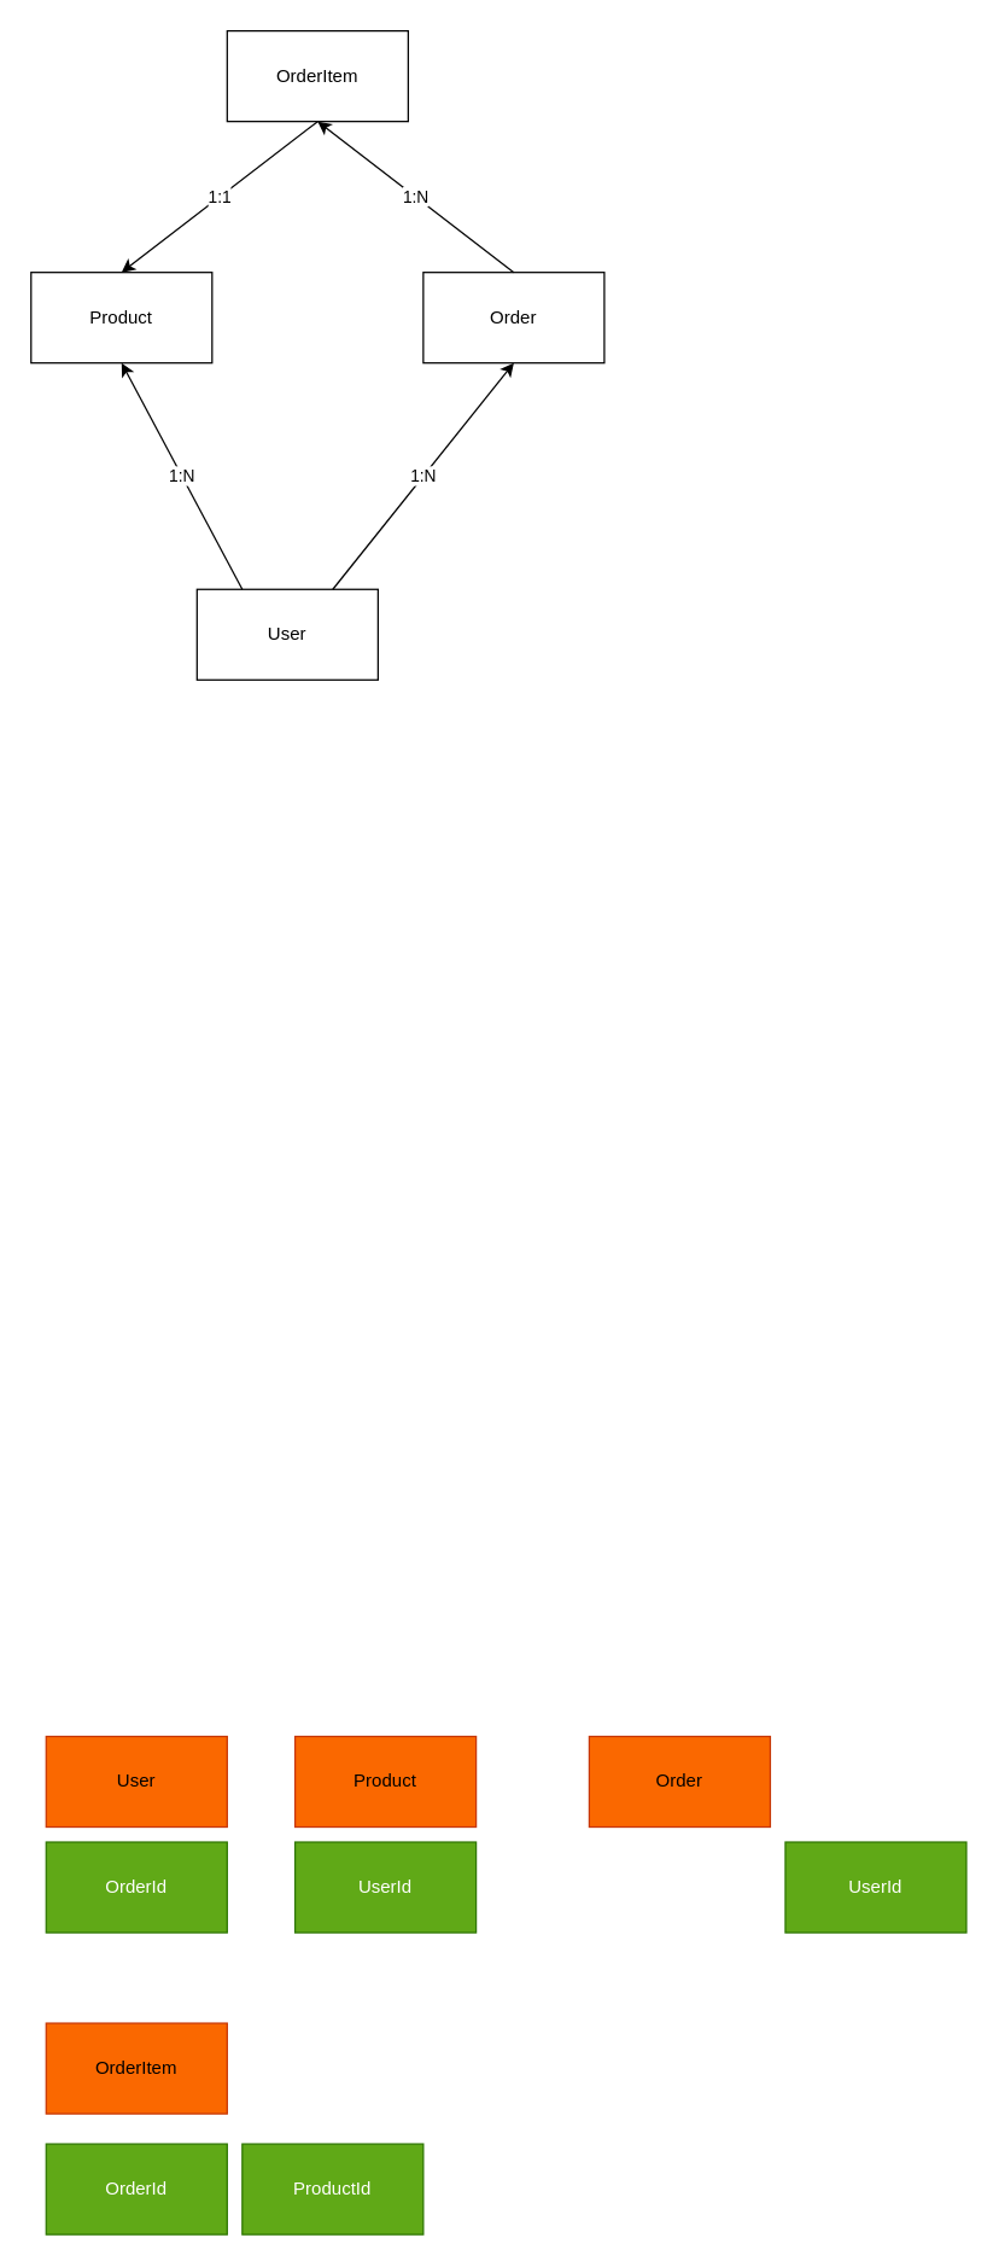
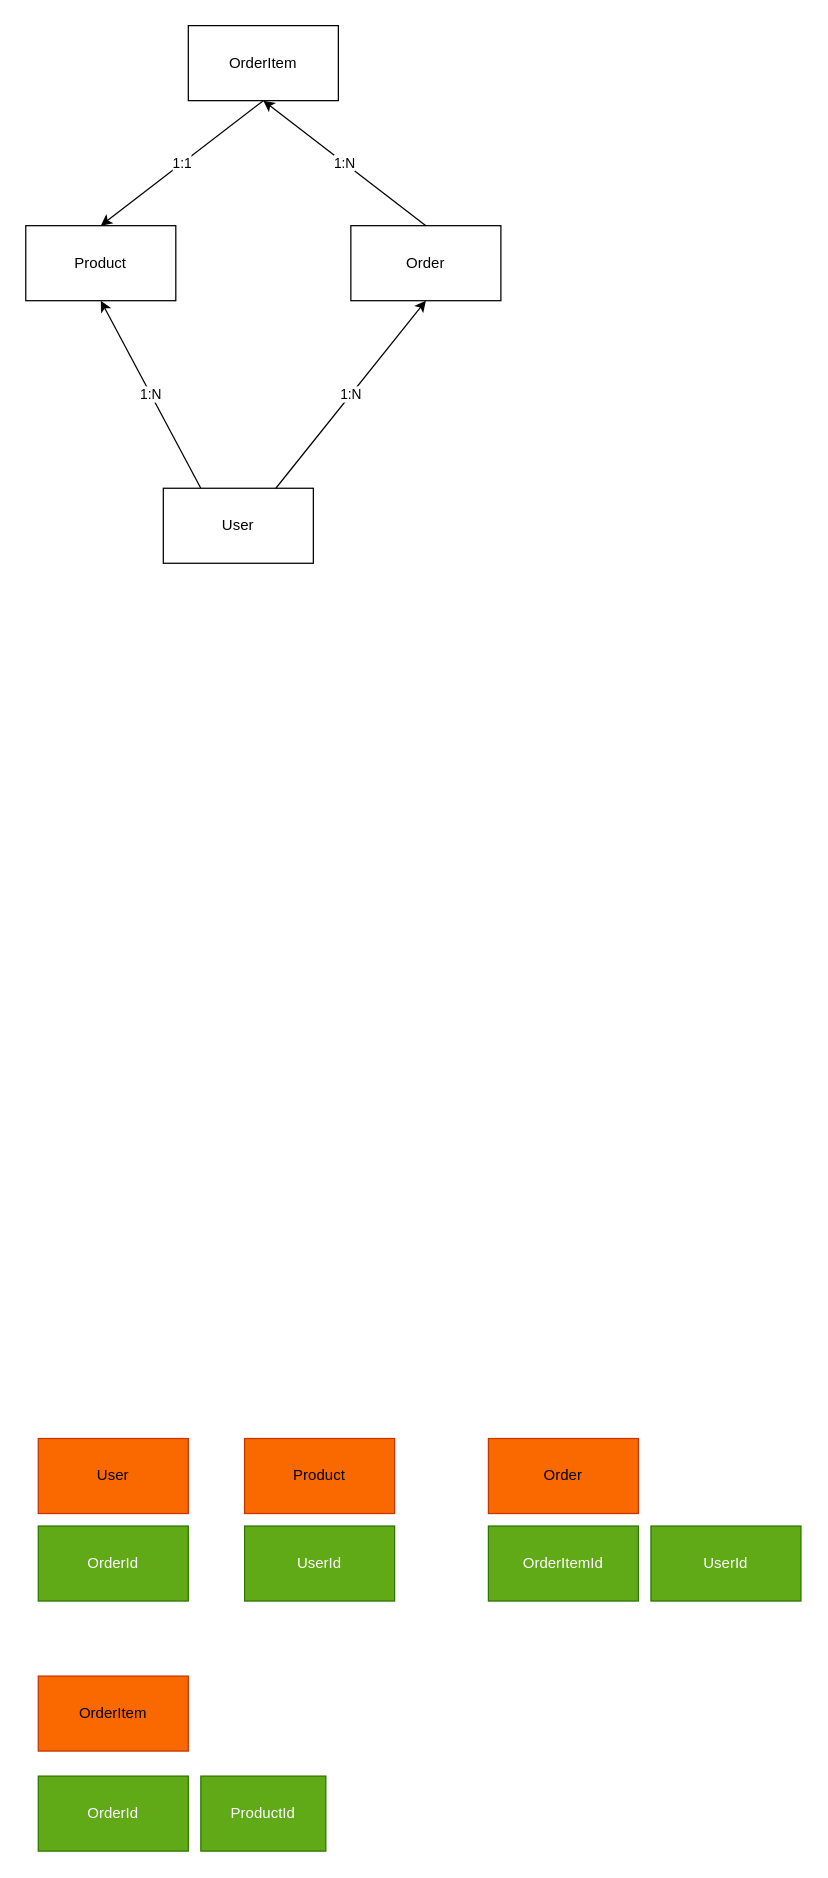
+ <mxCell id="6" value="&lt;span style=&quot;color: rgb(255, 255, 255);&quot;&gt;OrderItemId&lt;/span&gt;" style="rounded=0;whiteSpace=wrap;html=1;fillColor=#60a917;fontColor=#ffffff;strokeColor=#2D7600;" parent="1" vertex="1"><mxGeometry x="390" y="1220" width="120" height="60" as="geometry" /></mxCell>
- <mxCell id="19" value="ProductId" style="rounded=0;whiteSpace=wrap;html=1;fillColor=#60a917;fontColor=#ffffff;strokeColor=#2D7600;" vertex="1" parent="1"><mxGeometry x="160" y="1420" width="120" height="60" as="geometry" /></mxCell>
+ <mxCell id="19" value="ProductId" style="rounded=0;whiteSpace=wrap;html=1;fillColor=#60a917;fontColor=#ffffff;strokeColor=#2D7600;" vertex="1" parent="1"><mxGeometry x="160" y="1420" width="100" height="60" as="geometry" /></mxCell>
